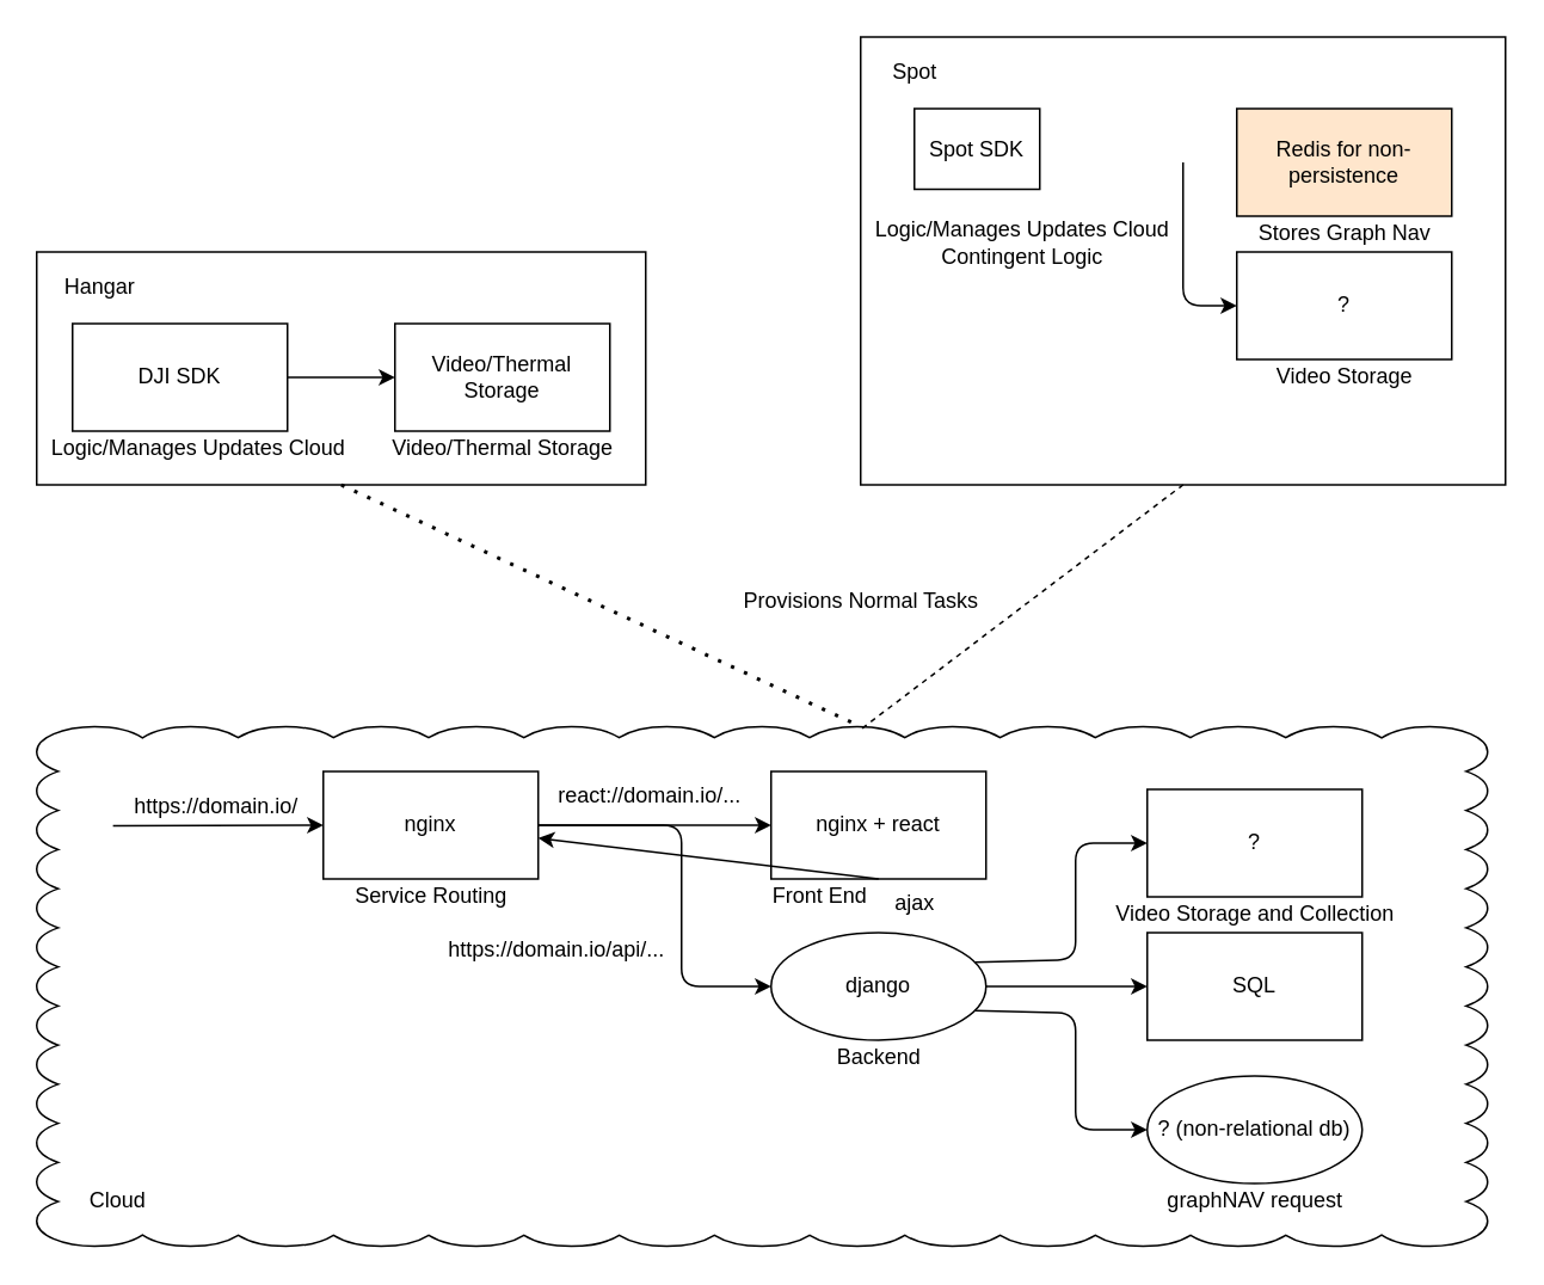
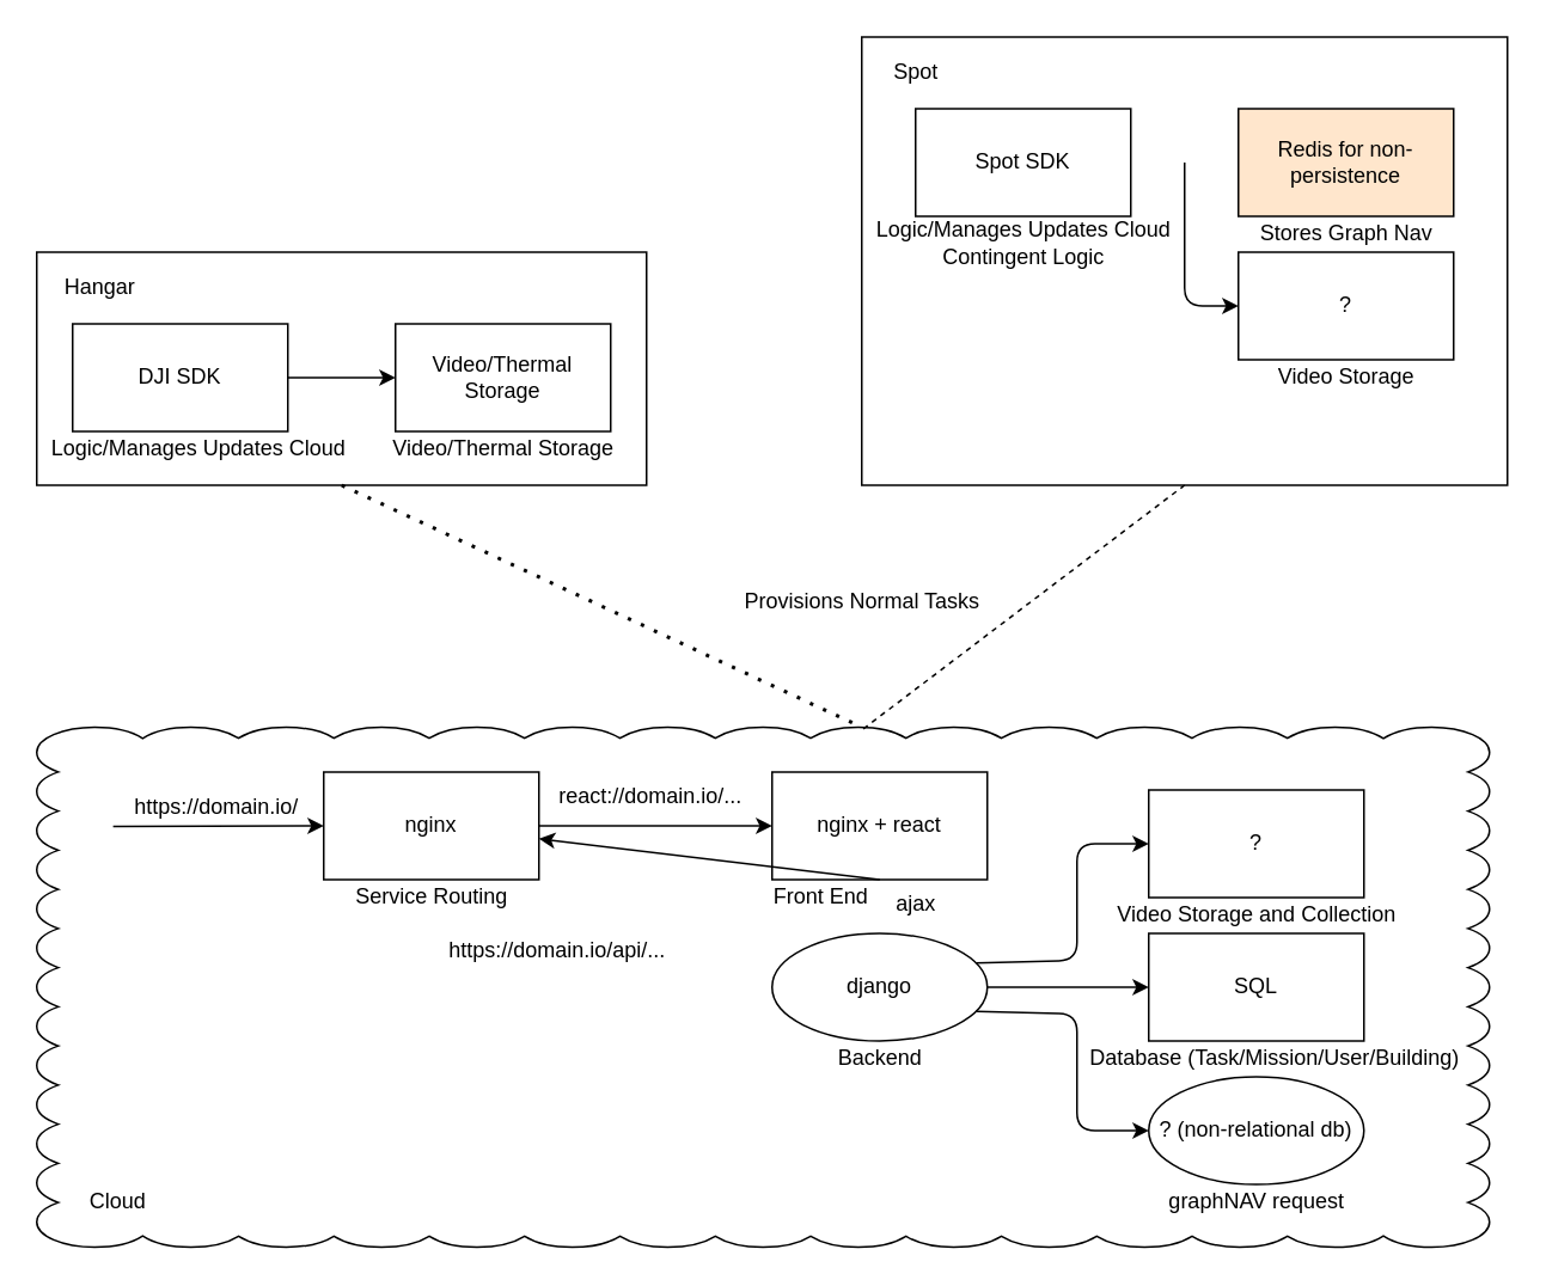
- <mxCell id="27" value="Spot SDK" style="rounded=0;whiteSpace=wrap;html=1;" vertex="1" parent="1"><mxGeometry x="510" y="60" width="70" height="45" as="geometry" /></mxCell>
+ <mxCell id="27" value="Spot SDK" style="rounded=0;whiteSpace=wrap;html=1;" vertex="1" parent="1"><mxGeometry x="510" y="60" width="120" height="60" as="geometry" /></mxCell>
- <mxCell id="7" value="" style="endArrow=classic;html=1;exitX=1;exitY=0.5;exitDx=0;exitDy=0;entryX=0;entryY=0.5;entryDx=0;entryDy=0;" edge="1" parent="1" source="6" target="8"><mxGeometry width="50" height="50" relative="1" as="geometry"><mxPoint x="570" y="450" as="sourcePoint" /><mxPoint x="429.88" y="590.07" as="targetPoint" /><Array as="points"><mxPoint x="380" y="460" /><mxPoint x="380" y="550" /></Array></mxGeometry></mxCell>
+ <mxCell id="20" value="Database (Task/Mission/User/Building)" style="text;html=1;align=center;verticalAlign=middle;resizable=0;points=[];autosize=1;" vertex="1" parent="1"><mxGeometry x="600" y="580" width="220" height="20" as="geometry" /></mxCell>
